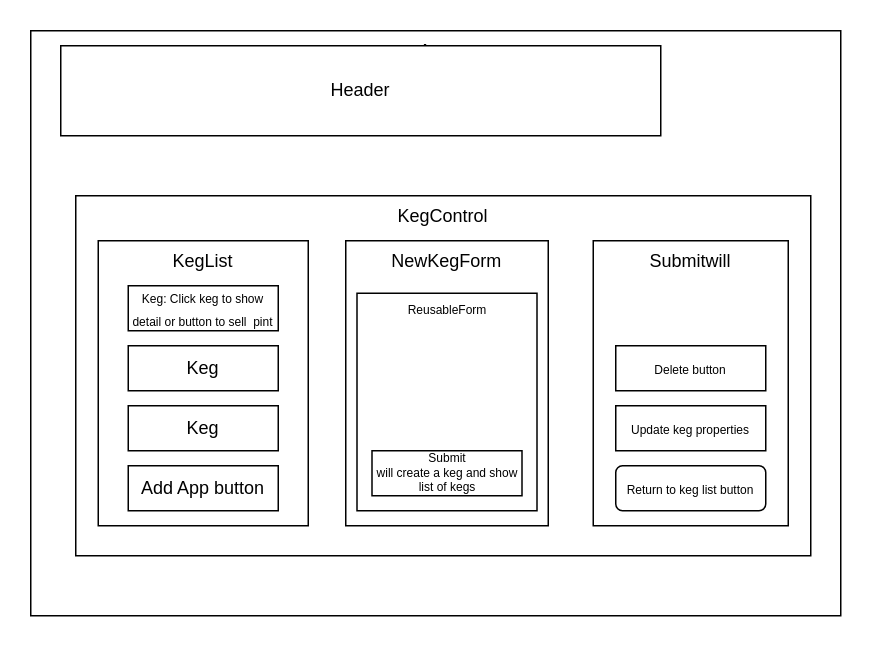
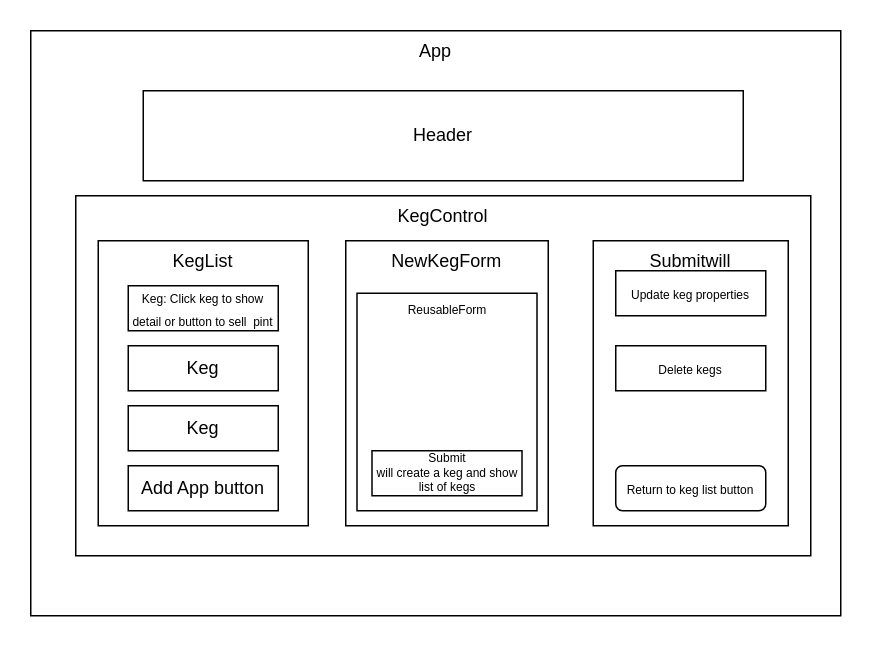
- <mxCell id="3" value="Header" style="rounded=0;whiteSpace=wrap;html=1;" parent="1" vertex="1"><mxGeometry x="40" y="30" width="400" height="60" as="geometry" /></mxCell>
+ <mxCell id="3" value="Header" style="rounded=0;whiteSpace=wrap;html=1;" parent="1" vertex="1"><mxGeometry x="95" y="60" width="400" height="60" as="geometry" /></mxCell>
- <mxCell id="16" value="&lt;p style=&quot;line-height: 0.7&quot;&gt;&lt;span style=&quot;font-size: 8px&quot;&gt;Delete button&lt;/span&gt;&lt;/p&gt;" style="rounded=0;whiteSpace=wrap;html=1;" vertex="1" parent="1"><mxGeometry x="410" y="230" width="100" height="30" as="geometry" /></mxCell>
+ <mxCell id="16" value="&lt;p style=&quot;line-height: 0.7&quot;&gt;&lt;span style=&quot;font-size: 8px&quot;&gt;Delete kegs&lt;/span&gt;&lt;/p&gt;" style="rounded=0;whiteSpace=wrap;html=1;" vertex="1" parent="1"><mxGeometry x="410" y="230" width="100" height="30" as="geometry" /></mxCell>
- <mxCell id="14" value="&lt;p style=&quot;line-height: 0.7&quot;&gt;&lt;span style=&quot;font-size: 8px&quot;&gt;Update keg properties&lt;/span&gt;&lt;br&gt;&lt;/p&gt;" style="rounded=0;whiteSpace=wrap;html=1;" vertex="1" parent="1"><mxGeometry x="410" y="270" width="100" height="30" as="geometry" /></mxCell>
+ <mxCell id="14" value="&lt;p style=&quot;line-height: 0.7&quot;&gt;&lt;span style=&quot;font-size: 8px&quot;&gt;Update keg properties&lt;/span&gt;&lt;br&gt;&lt;/p&gt;" style="rounded=0;whiteSpace=wrap;html=1;" vertex="1" parent="1"><mxGeometry x="410" y="180" width="100" height="30" as="geometry" /></mxCell>
